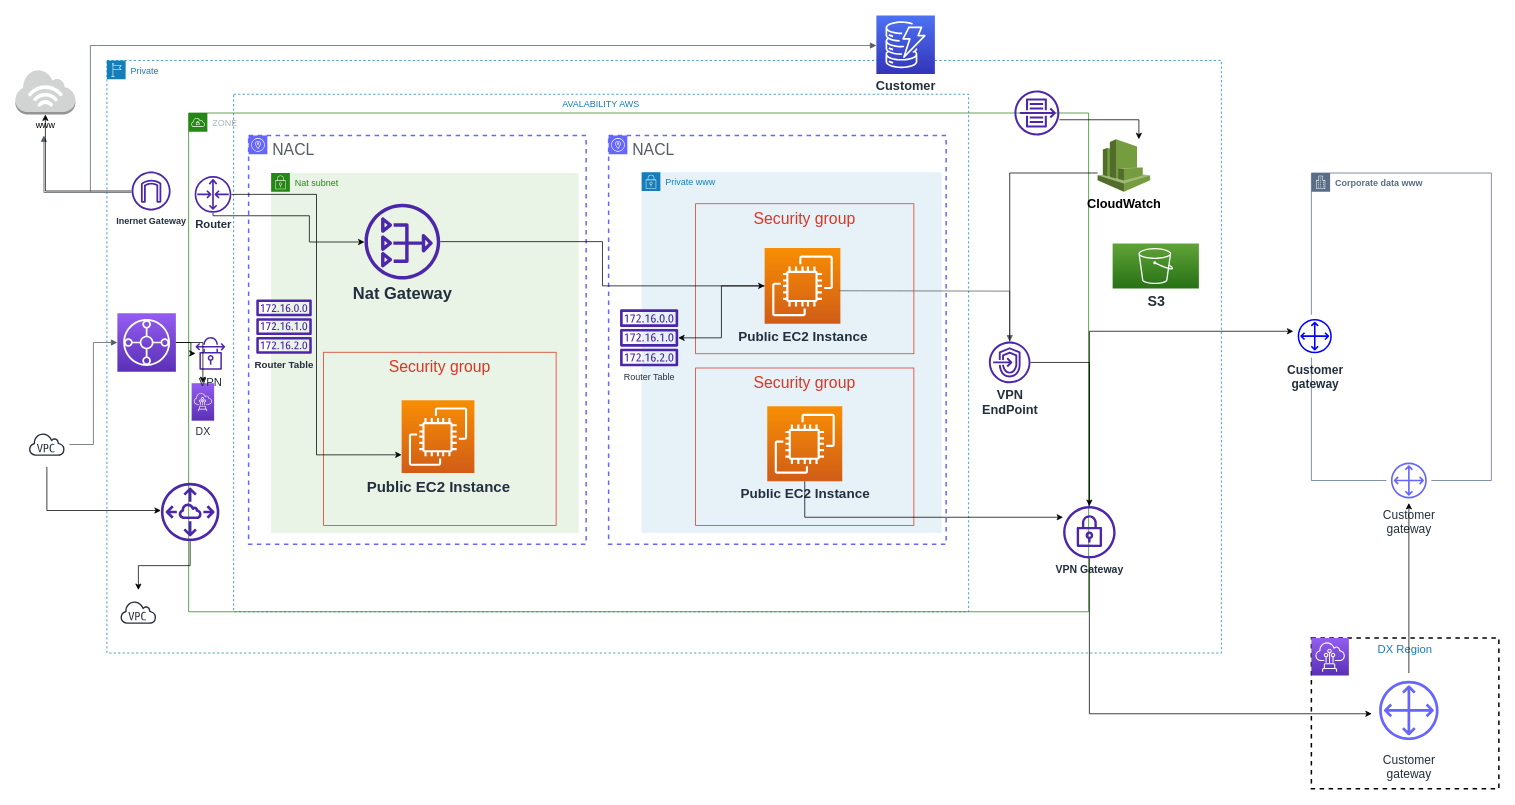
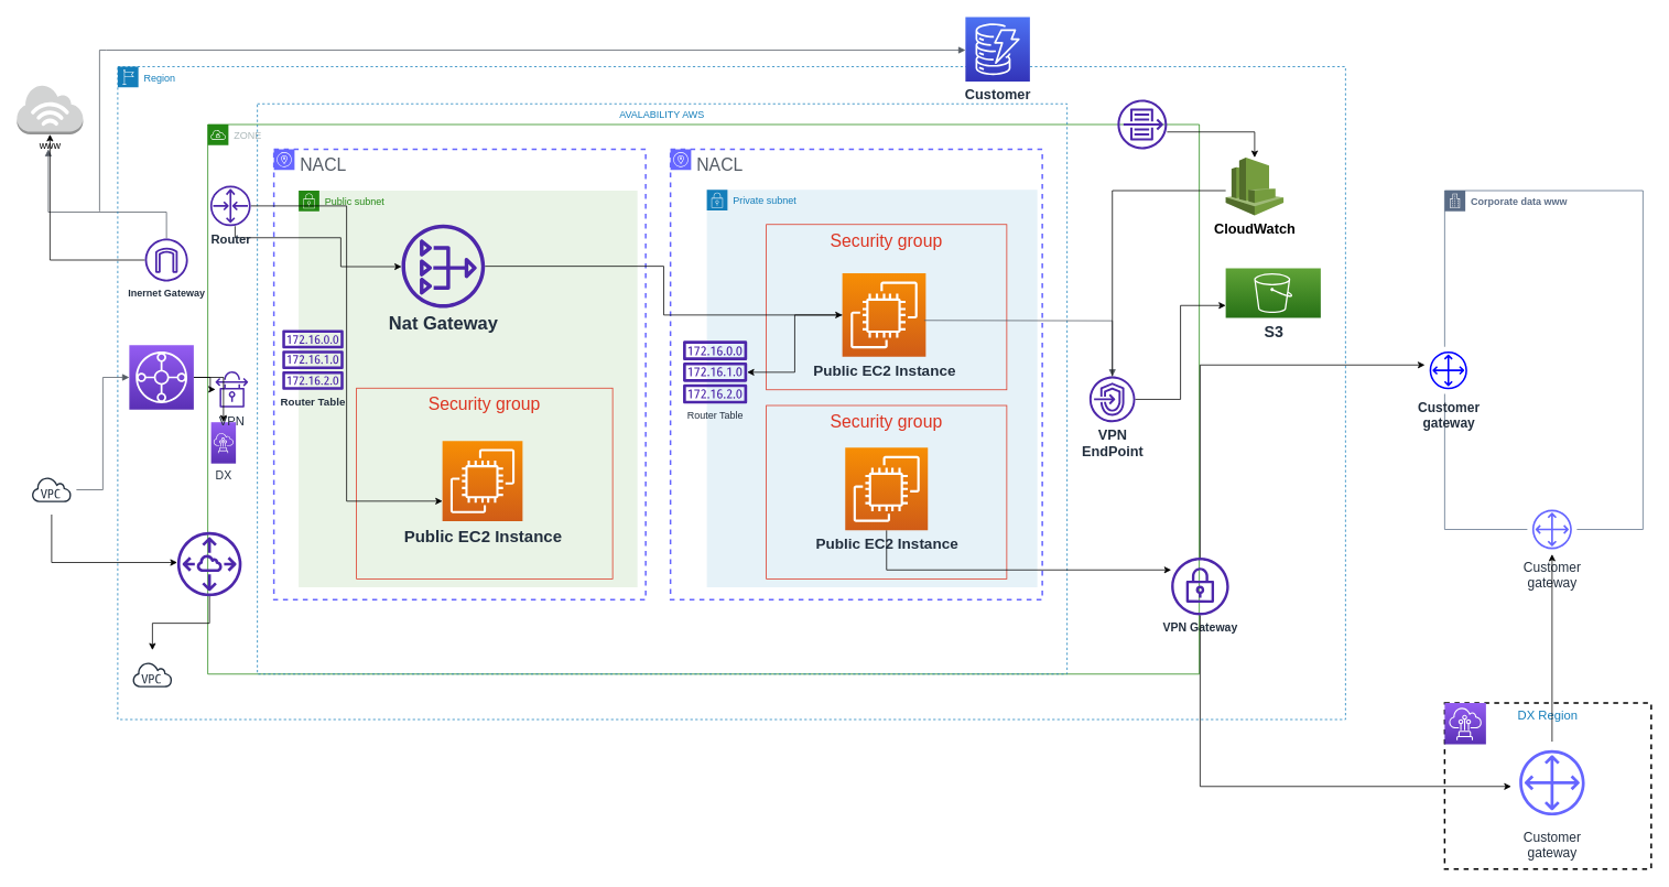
- <mxCell id="6" value="Private" style="points=[[0,0],[0.25,0],[0.5,0],[0.75,0],[1,0],[1,0.25],[1,0.5],[1,0.75],[1,1],[0.75,1],[0.5,1],[0.25,1],[0,1],[0,0.75],[0,0.5],[0,0.25]];outlineConnect=0;gradientColor=none;html=1;whiteSpace=wrap;fontSize=12;fontStyle=0;container=1;pointerEvents=0;collapsible=0;recursiveResize=0;shape=mxgraph.aws4.group;grIcon=mxgraph.aws4.group_region;strokeColor=#147EBA;fillColor=none;verticalAlign=top;align=left;spacingLeft=30;fontColor=#147EBA;dashed=1;" parent="1" vertex="1"><mxGeometry x="142" y="80" width="1486" height="790" as="geometry" /></mxCell>
+ <mxCell id="6" value="Region" style="points=[[0,0],[0.25,0],[0.5,0],[0.75,0],[1,0],[1,0.25],[1,0.5],[1,0.75],[1,1],[0.75,1],[0.5,1],[0.25,1],[0,1],[0,0.75],[0,0.5],[0,0.25]];outlineConnect=0;gradientColor=none;html=1;whiteSpace=wrap;fontSize=12;fontStyle=0;container=1;pointerEvents=0;collapsible=0;recursiveResize=0;shape=mxgraph.aws4.group;grIcon=mxgraph.aws4.group_region;strokeColor=#147EBA;fillColor=none;verticalAlign=top;align=left;spacingLeft=30;fontColor=#147EBA;dashed=1;" parent="1" vertex="1"><mxGeometry x="142" y="80" width="1486" height="790" as="geometry" /></mxCell>
- <mxCell id="4" value="www&lt;br&gt;" style="outlineConnect=0;dashed=0;verticalLabelPosition=bottom;verticalAlign=top;align=center;html=1;shape=mxgraph.aws3.internet_3;fillColor=#D2D3D3;gradientColor=none;" parent="1" vertex="1"><mxGeometry x="20" y="92" width="80" height="60" as="geometry" /></mxCell>
+ <mxCell id="4" value="www&lt;br&gt;" style="outlineConnect=0;dashed=0;verticalLabelPosition=bottom;verticalAlign=top;align=center;html=1;shape=mxgraph.aws3.internet_3;fillColor=#D2D3D3;gradientColor=none;" parent="1" vertex="1"><mxGeometry x="20" y="102" width="80" height="60" as="geometry" /></mxCell>
- <mxCell id="32" value="&lt;font style=&quot;font-size: 17px;&quot;&gt;&lt;b&gt;CloudWatch&lt;/b&gt;&lt;/font&gt;" style="outlineConnect=0;dashed=0;verticalLabelPosition=bottom;verticalAlign=top;align=center;html=1;shape=mxgraph.aws3.cloudwatch;fillColor=#759C3E;gradientColor=none;" parent="6" vertex="1"><mxGeometry x="1321" y="105" width="70" height="70" as="geometry" /></mxCell>
+ <mxCell id="32" value="&lt;font style=&quot;font-size: 17px;&quot;&gt;&lt;b&gt;CloudWatch&lt;/b&gt;&lt;/font&gt;" style="outlineConnect=0;dashed=0;verticalLabelPosition=bottom;verticalAlign=top;align=center;html=1;shape=mxgraph.aws3.cloudwatch;fillColor=#759C3E;gradientColor=none;" parent="6" vertex="1"><mxGeometry x="1341" y="110" width="70" height="70" as="geometry" /></mxCell>
- <mxCell id="2" value="Private www" style="points=[[0,0],[0.25,0],[0.5,0],[0.75,0],[1,0],[1,0.25],[1,0.5],[1,0.75],[1,1],[0.75,1],[0.5,1],[0.25,1],[0,1],[0,0.75],[0,0.5],[0,0.25]];outlineConnect=0;gradientColor=none;html=1;whiteSpace=wrap;fontSize=12;fontStyle=0;container=1;pointerEvents=0;collapsible=0;recursiveResize=0;shape=mxgraph.aws4.group;grIcon=mxgraph.aws4.group_security_group;grStroke=0;strokeColor=#147EBA;fillColor=#E6F2F8;verticalAlign=top;align=left;spacingLeft=30;fontColor=#147EBA;dashed=0;" parent="1" vertex="1"><mxGeometry x="855" y="229" width="400" height="481" as="geometry" /></mxCell>
+ <mxCell id="2" value="Private subnet" style="points=[[0,0],[0.25,0],[0.5,0],[0.75,0],[1,0],[1,0.25],[1,0.5],[1,0.75],[1,1],[0.75,1],[0.5,1],[0.25,1],[0,1],[0,0.75],[0,0.5],[0,0.25]];outlineConnect=0;gradientColor=none;html=1;whiteSpace=wrap;fontSize=12;fontStyle=0;container=1;pointerEvents=0;collapsible=0;recursiveResize=0;shape=mxgraph.aws4.group;grIcon=mxgraph.aws4.group_security_group;grStroke=0;strokeColor=#147EBA;fillColor=#E6F2F8;verticalAlign=top;align=left;spacingLeft=30;fontColor=#147EBA;dashed=0;" parent="1" vertex="1"><mxGeometry x="855" y="229" width="400" height="481" as="geometry" /></mxCell>
- <mxCell id="10" value="Nat subnet" style="points=[[0,0],[0.25,0],[0.5,0],[0.75,0],[1,0],[1,0.25],[1,0.5],[1,0.75],[1,1],[0.75,1],[0.5,1],[0.25,1],[0,1],[0,0.75],[0,0.5],[0,0.25]];outlineConnect=0;gradientColor=none;html=1;whiteSpace=wrap;fontSize=12;fontStyle=0;container=1;pointerEvents=0;collapsible=0;recursiveResize=0;shape=mxgraph.aws4.group;grIcon=mxgraph.aws4.group_security_group;grStroke=0;strokeColor=#248814;fillColor=#E9F3E6;verticalAlign=top;align=left;spacingLeft=30;fontColor=#248814;dashed=0;" parent="7" vertex="1"><mxGeometry x="110" y="80" width="410" height="480" as="geometry" /></mxCell>
+ <mxCell id="10" value="Public subnet" style="points=[[0,0],[0.25,0],[0.5,0],[0.75,0],[1,0],[1,0.25],[1,0.5],[1,0.75],[1,1],[0.75,1],[0.5,1],[0.25,1],[0,1],[0,0.75],[0,0.5],[0,0.25]];outlineConnect=0;gradientColor=none;html=1;whiteSpace=wrap;fontSize=12;fontStyle=0;container=1;pointerEvents=0;collapsible=0;recursiveResize=0;shape=mxgraph.aws4.group;grIcon=mxgraph.aws4.group_security_group;grStroke=0;strokeColor=#248814;fillColor=#E9F3E6;verticalAlign=top;align=left;spacingLeft=30;fontColor=#248814;dashed=0;" parent="7" vertex="1"><mxGeometry x="110" y="80" width="410" height="480" as="geometry" /></mxCell>
- <mxCell id="38" value="&lt;font style=&quot;font-size: 12px;&quot;&gt;&lt;b&gt;Inernet Gateway&lt;/b&gt;&lt;/font&gt;" style="sketch=0;outlineConnect=0;fontColor=#232F3E;gradientColor=none;fillColor=#4D27AA;strokeColor=none;dashed=0;verticalLabelPosition=bottom;verticalAlign=top;align=center;html=1;fontSize=12;fontStyle=0;aspect=fixed;pointerEvents=1;shape=mxgraph.aws4.internet_gateway;" parent="6" vertex="1"><mxGeometry x="33" y="148" width="52" height="52" as="geometry" /></mxCell>
+ <mxCell id="38" value="&lt;font style=&quot;font-size: 12px;&quot;&gt;&lt;b&gt;Inernet Gateway&lt;/b&gt;&lt;/font&gt;" style="sketch=0;outlineConnect=0;fontColor=#232F3E;gradientColor=none;fillColor=#4D27AA;strokeColor=none;dashed=0;verticalLabelPosition=bottom;verticalAlign=top;align=center;html=1;fontSize=12;fontStyle=0;aspect=fixed;pointerEvents=1;shape=mxgraph.aws4.internet_gateway;" parent="6" vertex="1"><mxGeometry x="33" y="208" width="52" height="52" as="geometry" /></mxCell>
- <mxCell id="25" value="&lt;font style=&quot;font-size: 15px;&quot;&gt;&lt;b&gt;Router&lt;/b&gt;&lt;/font&gt;" style="sketch=0;outlineConnect=0;fontColor=#232F3E;gradientColor=none;fillColor=#4D27AA;strokeColor=none;dashed=0;verticalLabelPosition=bottom;verticalAlign=top;align=center;html=1;fontSize=12;fontStyle=0;aspect=fixed;pointerEvents=1;shape=mxgraph.aws4.router;" parent="7" vertex="1"><mxGeometry x="8" y="84" width="49" height="49" as="geometry" /></mxCell>
+ <mxCell id="25" value="&lt;font style=&quot;font-size: 15px;&quot;&gt;&lt;b&gt;Router&lt;/b&gt;&lt;/font&gt;" style="sketch=0;outlineConnect=0;fontColor=#232F3E;gradientColor=none;fillColor=#4D27AA;strokeColor=none;dashed=0;verticalLabelPosition=bottom;verticalAlign=top;align=center;html=1;fontSize=12;fontStyle=0;aspect=fixed;pointerEvents=1;shape=mxgraph.aws4.router;" parent="7" vertex="1"><mxGeometry x="3" y="74" width="49" height="49" as="geometry" /></mxCell>
- <mxCell id="42" style="edgeStyle=orthogonalEdgeStyle;rounded=0;orthogonalLoop=1;jettySize=auto;html=1;" parent="6" source="22" target="27" edge="1"><mxGeometry relative="1" as="geometry" /></mxCell>
+ <mxCell id="42" style="edgeStyle=orthogonalEdgeStyle;rounded=0;orthogonalLoop=1;jettySize=auto;html=1;entryX=0;entryY=0.75;entryDx=0;entryDy=0;entryPerimeter=0;" parent="6" source="22" target="33" edge="1"><mxGeometry relative="1" as="geometry" /></mxCell>
